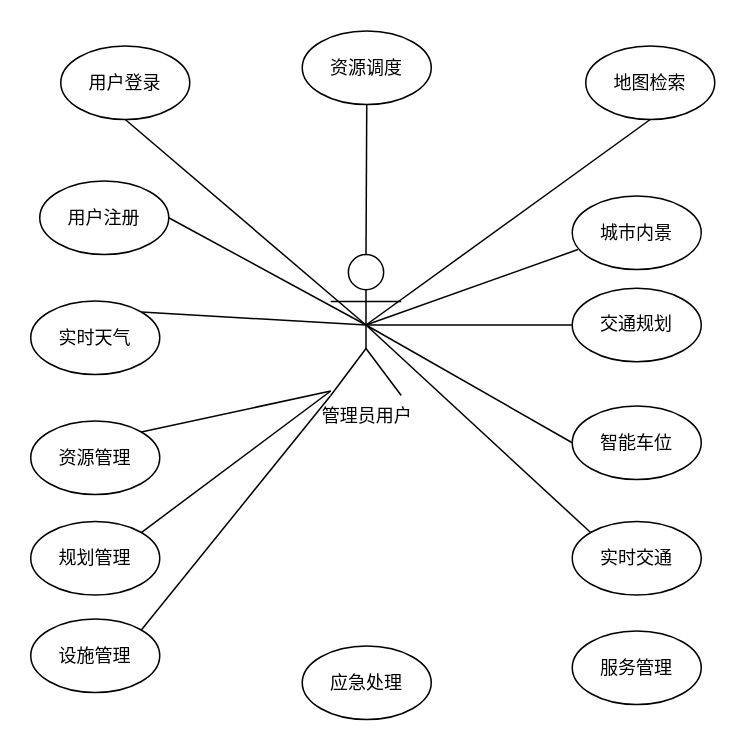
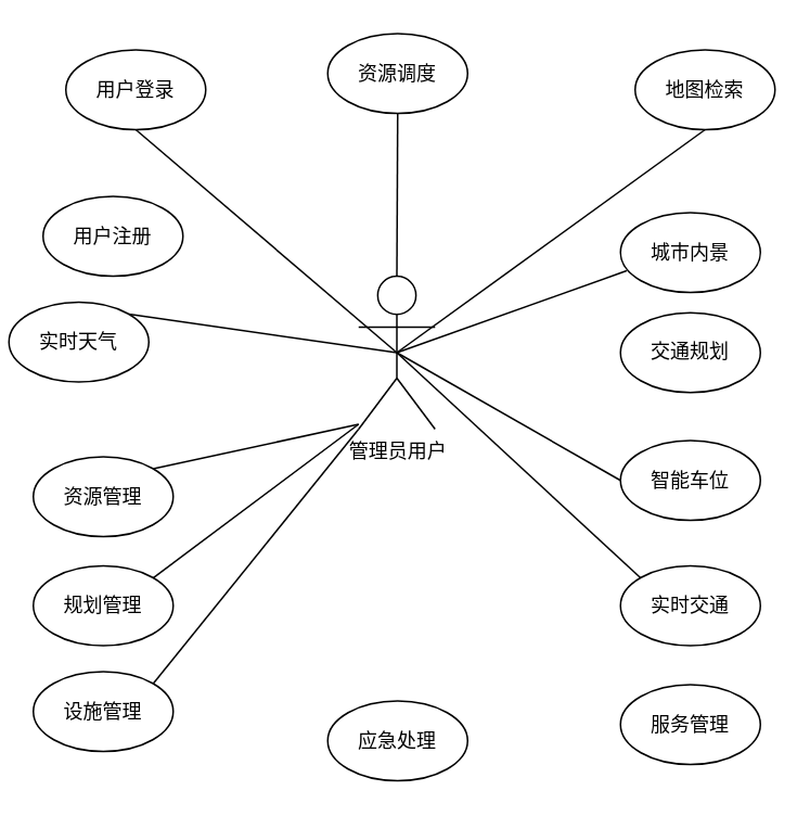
- <mxCell id="3" style="edgeStyle=none;rounded=0;orthogonalLoop=1;jettySize=auto;html=1;exitX=0.5;exitY=0.5;exitDx=0;exitDy=0;exitPerimeter=0;entryX=1;entryY=0.5;entryDx=0;entryDy=0;strokeColor=default;endArrow=none;endFill=0;" parent="1" source="9" target="11" edge="1"><mxGeometry relative="1" as="geometry" /></mxCell>
- <mxCell id="7" style="edgeStyle=none;rounded=0;orthogonalLoop=1;jettySize=auto;html=1;exitX=0.5;exitY=0.5;exitDx=0;exitDy=0;exitPerimeter=0;entryX=0;entryY=0.5;entryDx=0;entryDy=0;endArrow=none;endFill=0;" parent="1" source="9" target="17" edge="1"><mxGeometry relative="1" as="geometry" /></mxCell>
- <mxCell id="14" value="实时天气" style="ellipse;whiteSpace=wrap;html=1;strokeColor=default;" parent="1" vertex="1"><mxGeometry x="20" y="200" width="86" height="49" as="geometry" /></mxCell>
+ <mxCell id="14" value="实时天气" style="ellipse;whiteSpace=wrap;html=1;strokeColor=default;" parent="1" vertex="1"><mxGeometry x="5" y="185" width="86" height="49" as="geometry" /></mxCell>
